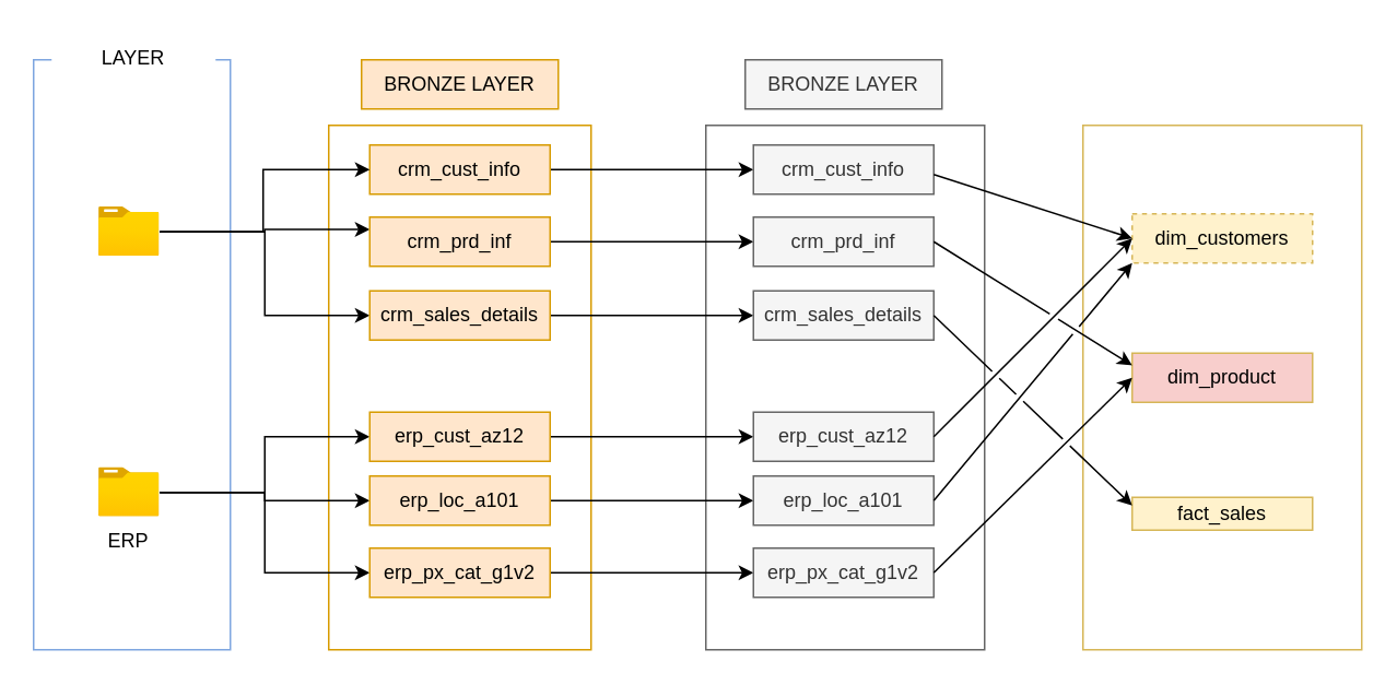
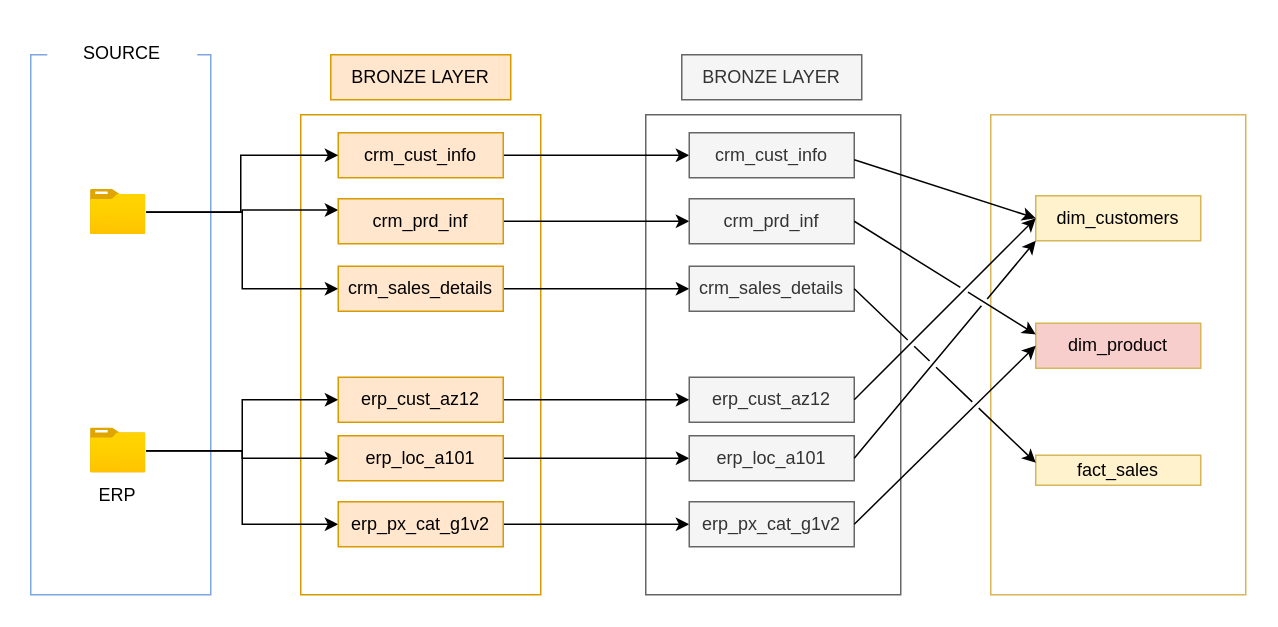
- <mxCell id="6" value="LAYER" style="rounded=0;whiteSpace=wrap;html=1;strokeColor=none;" parent="1" vertex="1"><mxGeometry x="31" y="20" width="100" height="30" as="geometry" /></mxCell>
+ <mxCell id="6" value="SOURCE" style="rounded=0;whiteSpace=wrap;html=1;strokeColor=none;" parent="1" vertex="1"><mxGeometry x="31" y="20" width="100" height="30" as="geometry" /></mxCell>
- <mxCell id="36" value="dim_customers" style="rounded=0;whiteSpace=wrap;html=1;fillColor=#fff2cc;strokeColor=#d6b656;dashed=1;" vertex="1" parent="1"><mxGeometry x="690" y="130" width="110" height="30" as="geometry" /></mxCell>
+ <mxCell id="36" value="dim_customers" style="rounded=0;whiteSpace=wrap;html=1;fillColor=#fff2cc;strokeColor=#d6b656;" vertex="1" parent="1"><mxGeometry x="690" y="130" width="110" height="30" as="geometry" /></mxCell>
